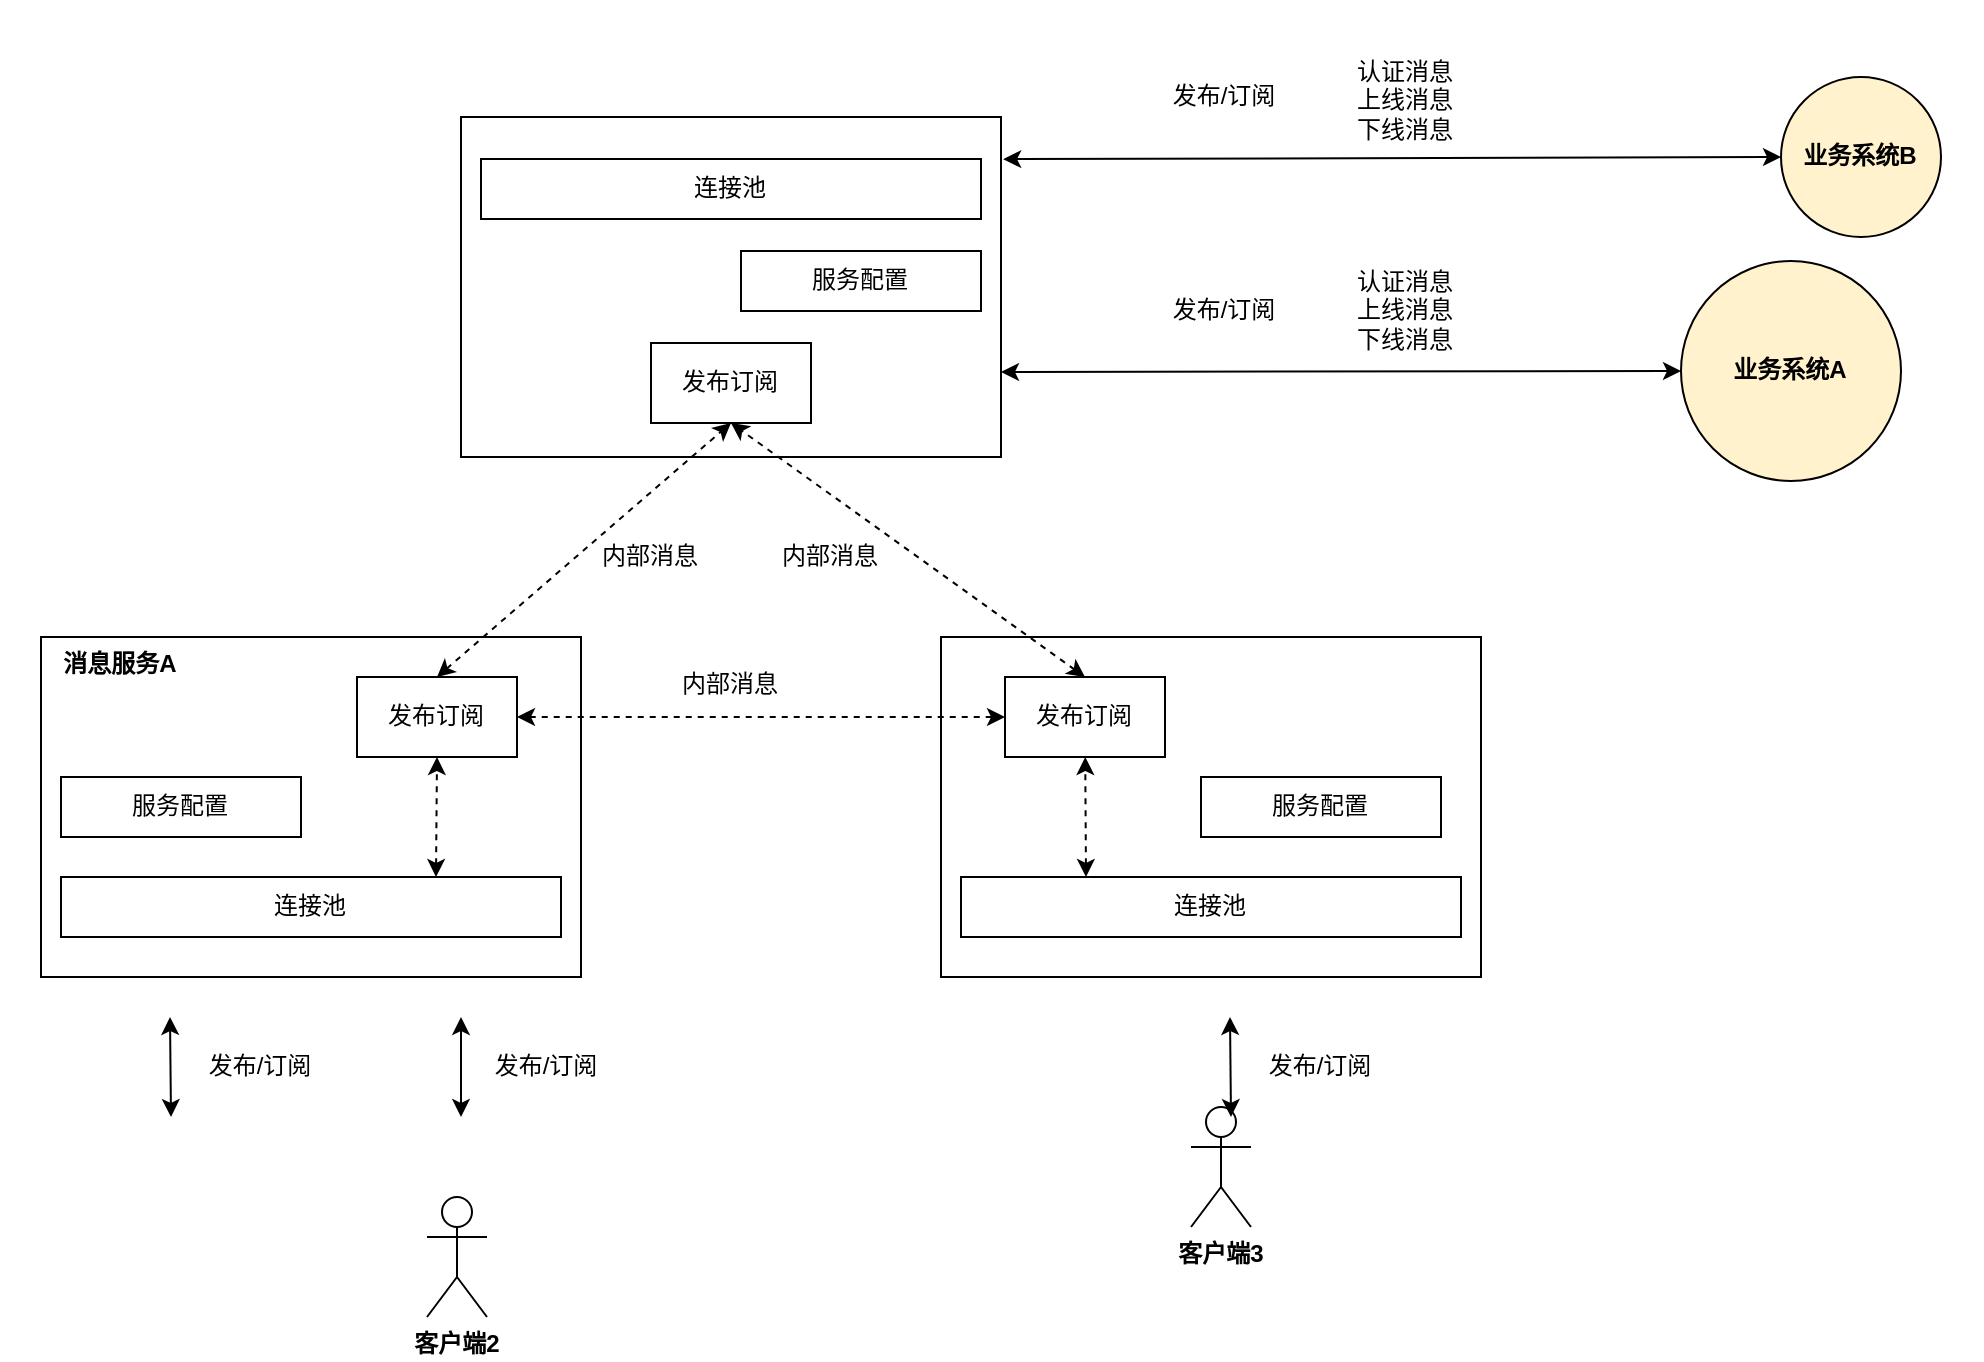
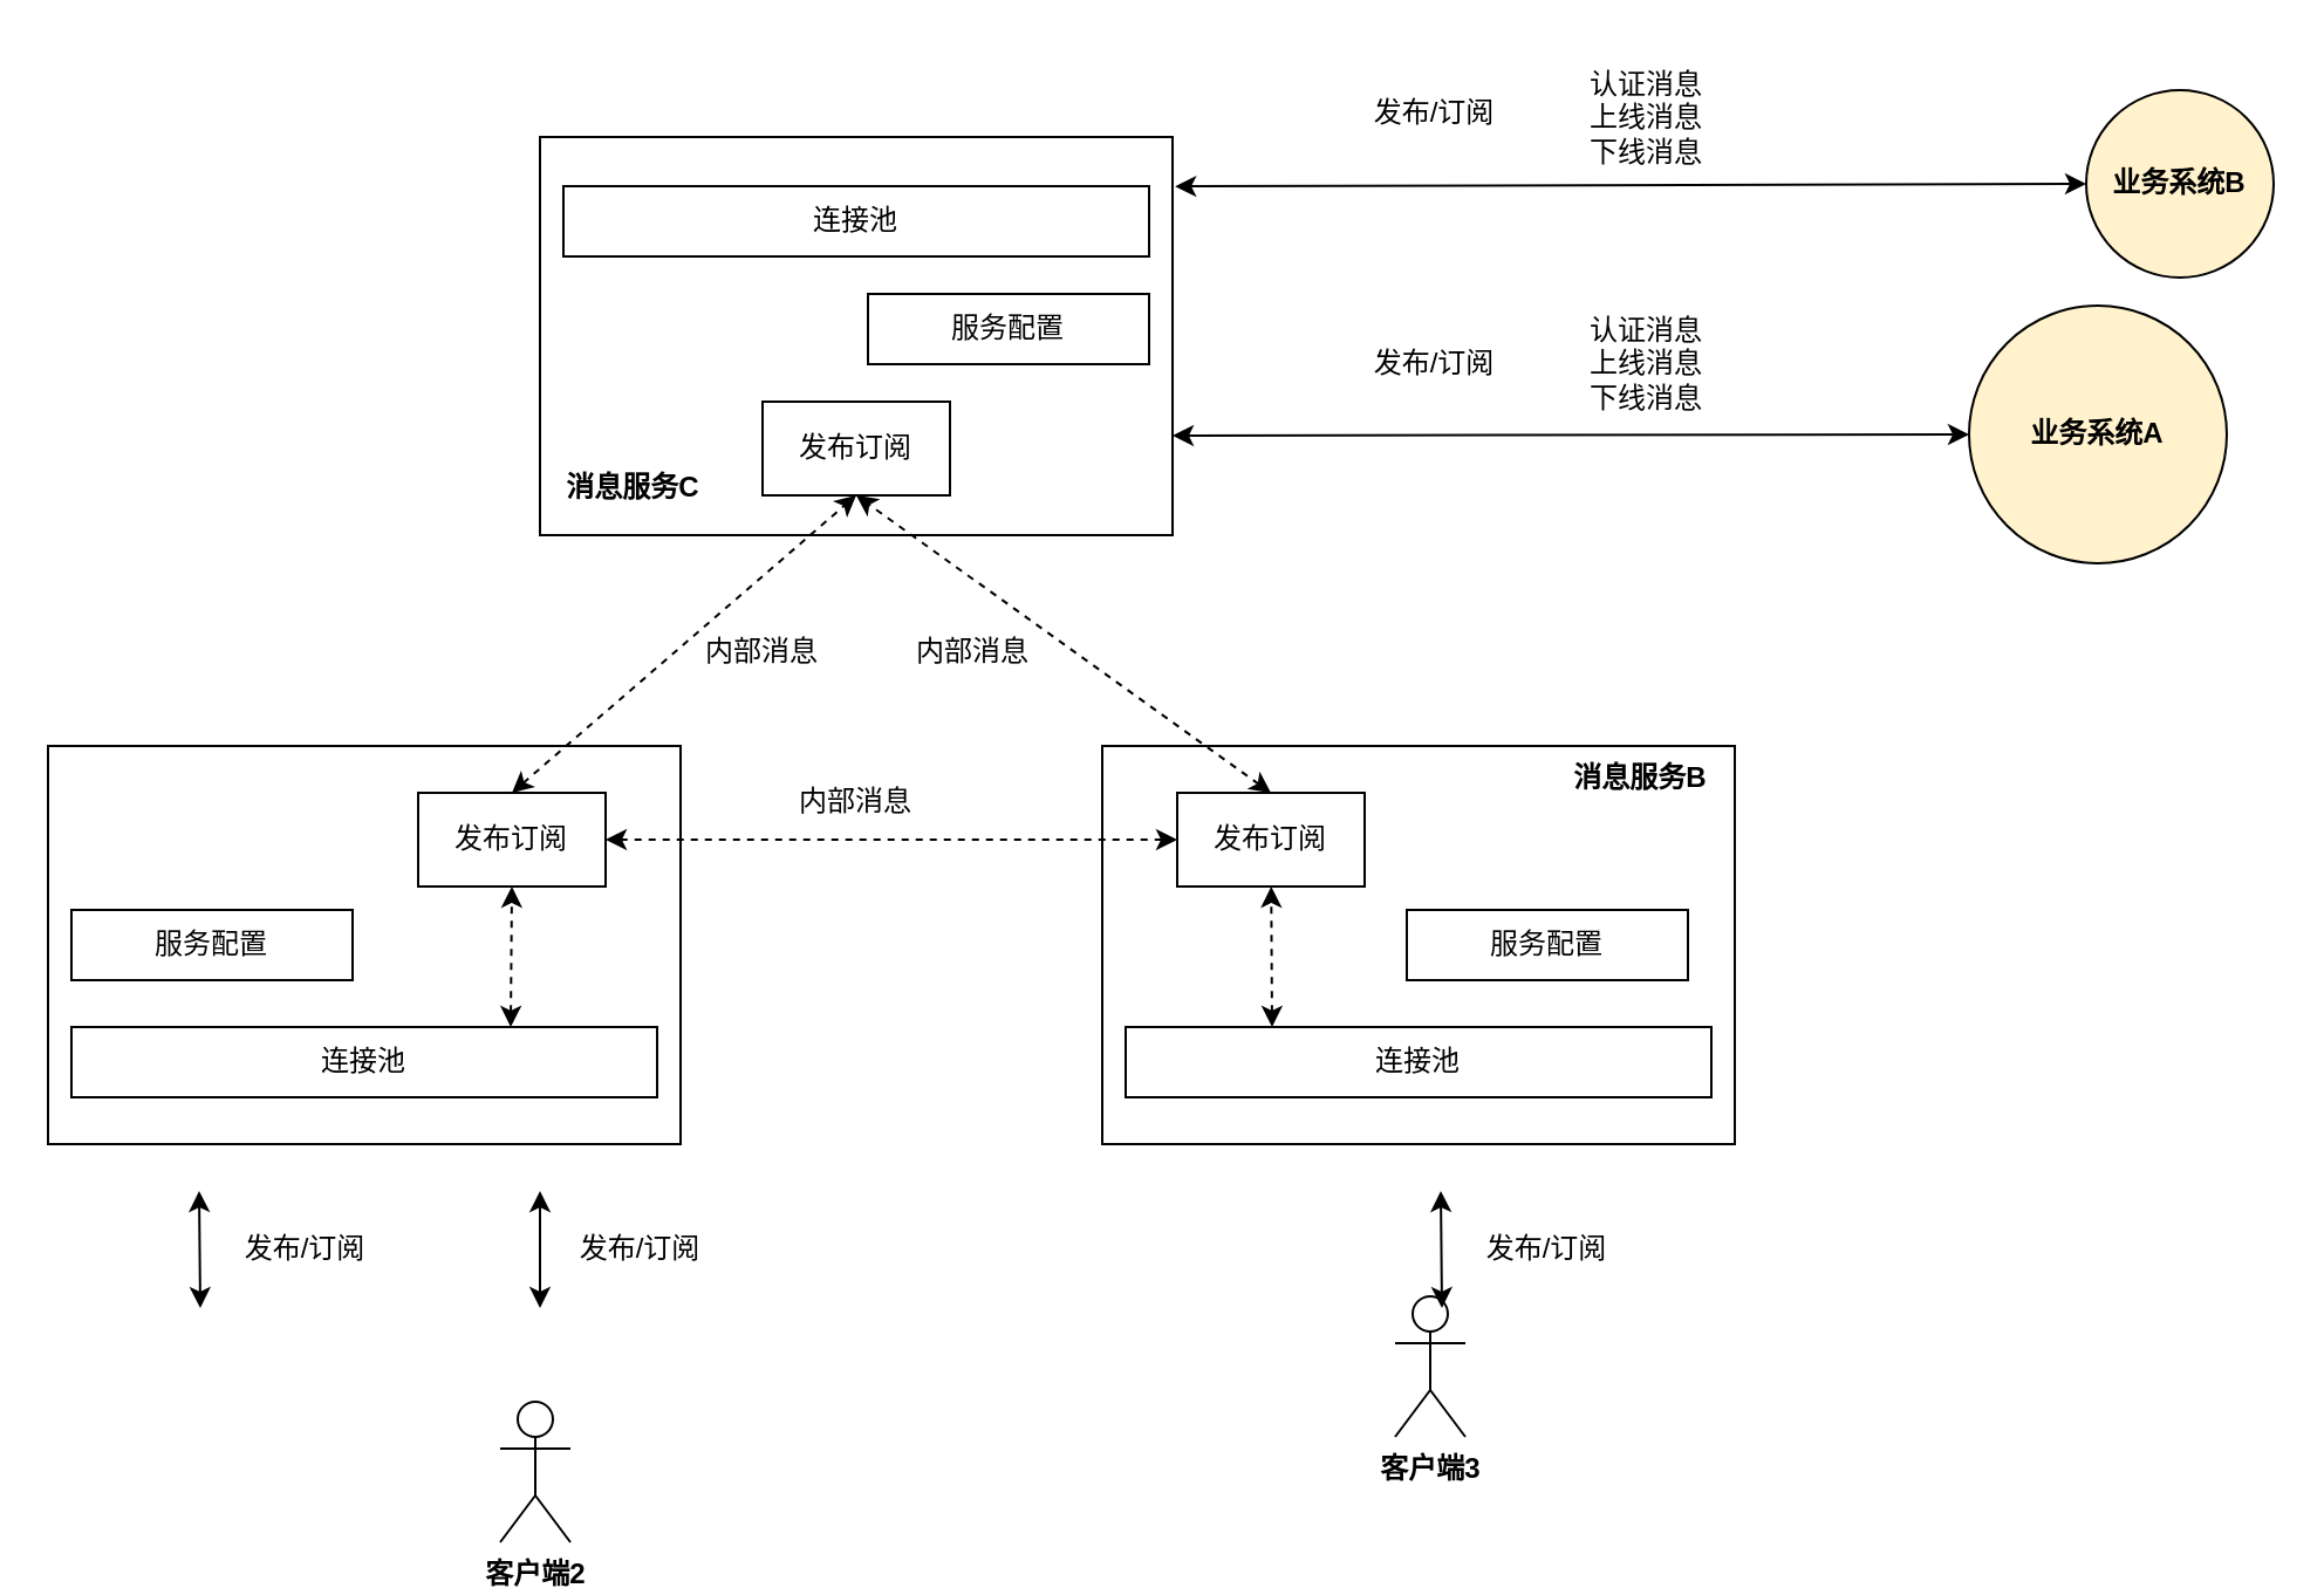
+ <mxCell id="28" value="消息服务C" style="text;html=1;strokeColor=none;fillColor=none;align=center;verticalAlign=middle;whiteSpace=wrap;rounded=0;fontStyle=1" vertex="1" parent="1"><mxGeometry x="230" y="198" width="80" height="20" as="geometry" /></mxCell>
- <mxCell id="26" value="消息服务A" style="text;html=1;strokeColor=none;fillColor=none;align=center;verticalAlign=middle;whiteSpace=wrap;rounded=0;fontStyle=1" vertex="1" parent="1"><mxGeometry x="20" y="322" width="80" height="20" as="geometry" /></mxCell>
+ <mxCell id="27" value="消息服务B" style="text;html=1;strokeColor=none;fillColor=none;align=center;verticalAlign=middle;whiteSpace=wrap;rounded=0;fontStyle=1" vertex="1" parent="1"><mxGeometry x="660" y="322" width="80" height="20" as="geometry" /></mxCell>
